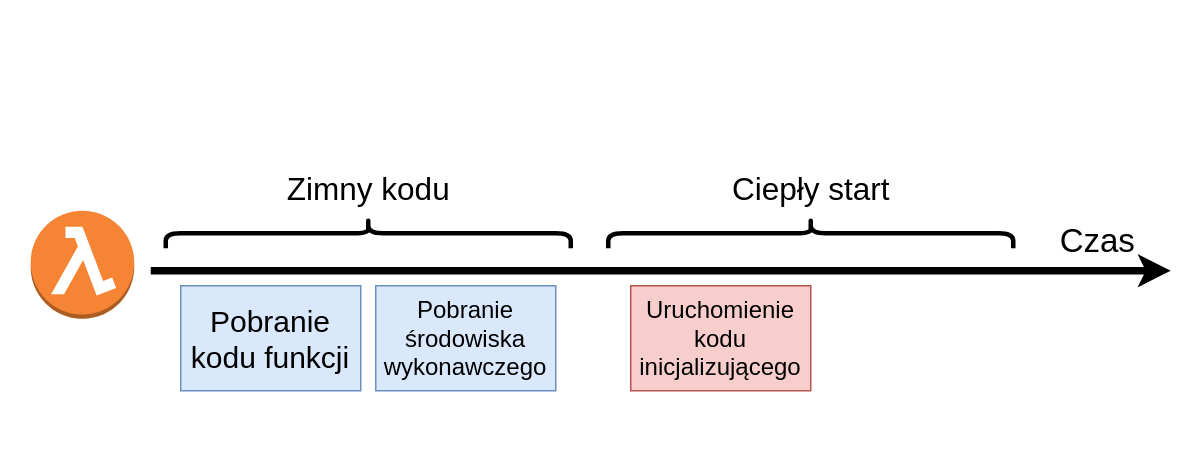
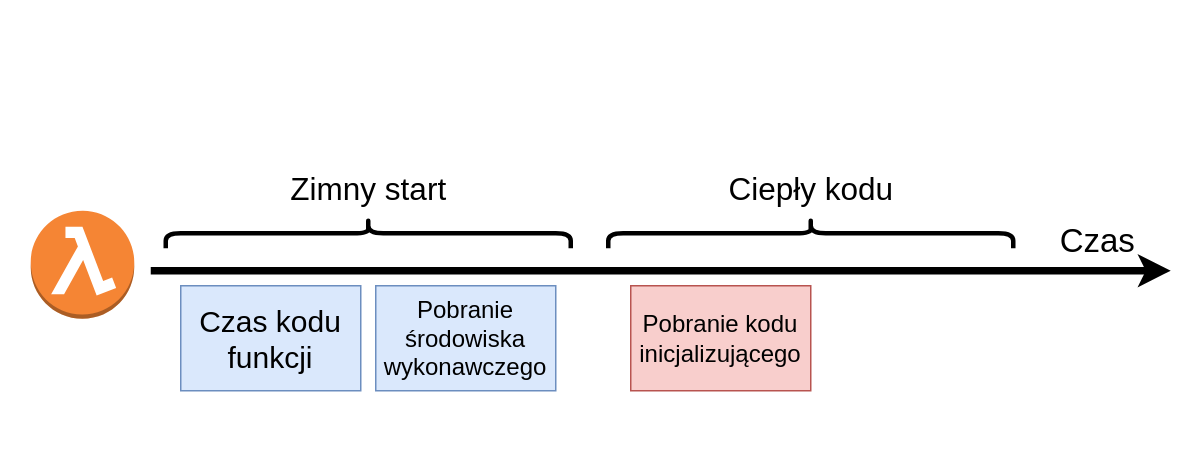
- <mxCell id="11" value="&lt;font style=&quot;font-size: 21px;&quot;&gt;Zimny kodu&lt;/font&gt;" style="text;html=1;align=center;verticalAlign=middle;resizable=0;points=[];autosize=1;strokeColor=none;fillColor=none;fontSize=21;fontStyle=0" vertex="1" parent="1"><mxGeometry x="180" y="105" width="130" height="40" as="geometry" /></mxCell>
+ <mxCell id="11" value="&lt;font style=&quot;font-size: 21px;&quot;&gt;Zimny start&lt;/font&gt;" style="text;html=1;align=center;verticalAlign=middle;resizable=0;points=[];autosize=1;strokeColor=none;fillColor=none;fontSize=21;fontStyle=0" vertex="1" parent="1"><mxGeometry x="180" y="105" width="130" height="40" as="geometry" /></mxCell>
- <mxCell id="9" value="&lt;font style=&quot;font-size: 21px;&quot;&gt;Ciepły start&lt;/font&gt;" style="text;html=1;align=center;verticalAlign=middle;resizable=0;points=[];autosize=1;strokeColor=none;fillColor=none;fontSize=21;fontStyle=0" vertex="1" parent="1"><mxGeometry x="475" y="105" width="130" height="40" as="geometry" /></mxCell>
+ <mxCell id="9" value="&lt;font style=&quot;font-size: 21px;&quot;&gt;Ciepły kodu&lt;/font&gt;" style="text;html=1;align=center;verticalAlign=middle;resizable=0;points=[];autosize=1;strokeColor=none;fillColor=none;fontSize=21;fontStyle=0" vertex="1" parent="1"><mxGeometry x="475" y="105" width="130" height="40" as="geometry" /></mxCell>
- <mxCell id="5" value="&lt;font style=&quot;font-size: 20px;&quot;&gt;Pobranie kodu funkcji&lt;/font&gt;" style="rounded=0;whiteSpace=wrap;html=1;fillColor=#dae8fc;strokeColor=#6c8ebf;" vertex="1" parent="1"><mxGeometry x="120" y="190" width="120" height="70" as="geometry" /></mxCell>
+ <mxCell id="5" value="&lt;font style=&quot;font-size: 20px;&quot;&gt;Czas kodu funkcji&lt;/font&gt;" style="rounded=0;whiteSpace=wrap;html=1;fillColor=#dae8fc;strokeColor=#6c8ebf;" vertex="1" parent="1"><mxGeometry x="120" y="190" width="120" height="70" as="geometry" /></mxCell>
- <mxCell id="7" value="&lt;font style=&quot;font-size: 16px;&quot;&gt;Uruchomienie kodu inicjalizującego&lt;/font&gt;" style="rounded=0;whiteSpace=wrap;html=1;fillColor=#f8cecc;strokeColor=#b85450;" vertex="1" parent="1"><mxGeometry x="420" y="190" width="120" height="70" as="geometry" /></mxCell>
+ <mxCell id="7" value="&lt;font style=&quot;font-size: 16px;&quot;&gt;Pobranie kodu inicjalizującego&lt;/font&gt;" style="rounded=0;whiteSpace=wrap;html=1;fillColor=#f8cecc;strokeColor=#b85450;" vertex="1" parent="1"><mxGeometry x="420" y="190" width="120" height="70" as="geometry" /></mxCell>
